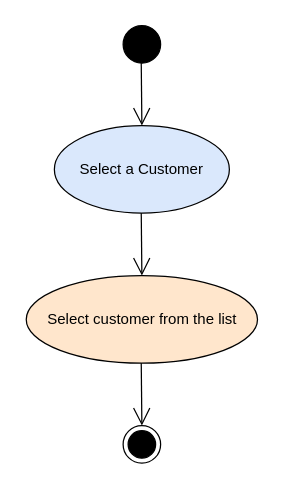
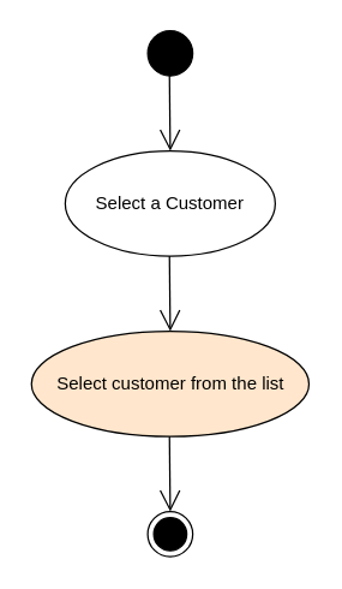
- <mxCell id="4" value="Select a Customer" style="ellipse;whiteSpace=wrap;html=1;fillColor=#dae8fc;" vertex="1" parent="1"><mxGeometry x="43" y="100" width="140" height="70" as="geometry" /></mxCell>
+ <mxCell id="4" value="Select a Customer" style="ellipse;whiteSpace=wrap;html=1;" vertex="1" parent="1"><mxGeometry x="43" y="100" width="140" height="70" as="geometry" /></mxCell>
